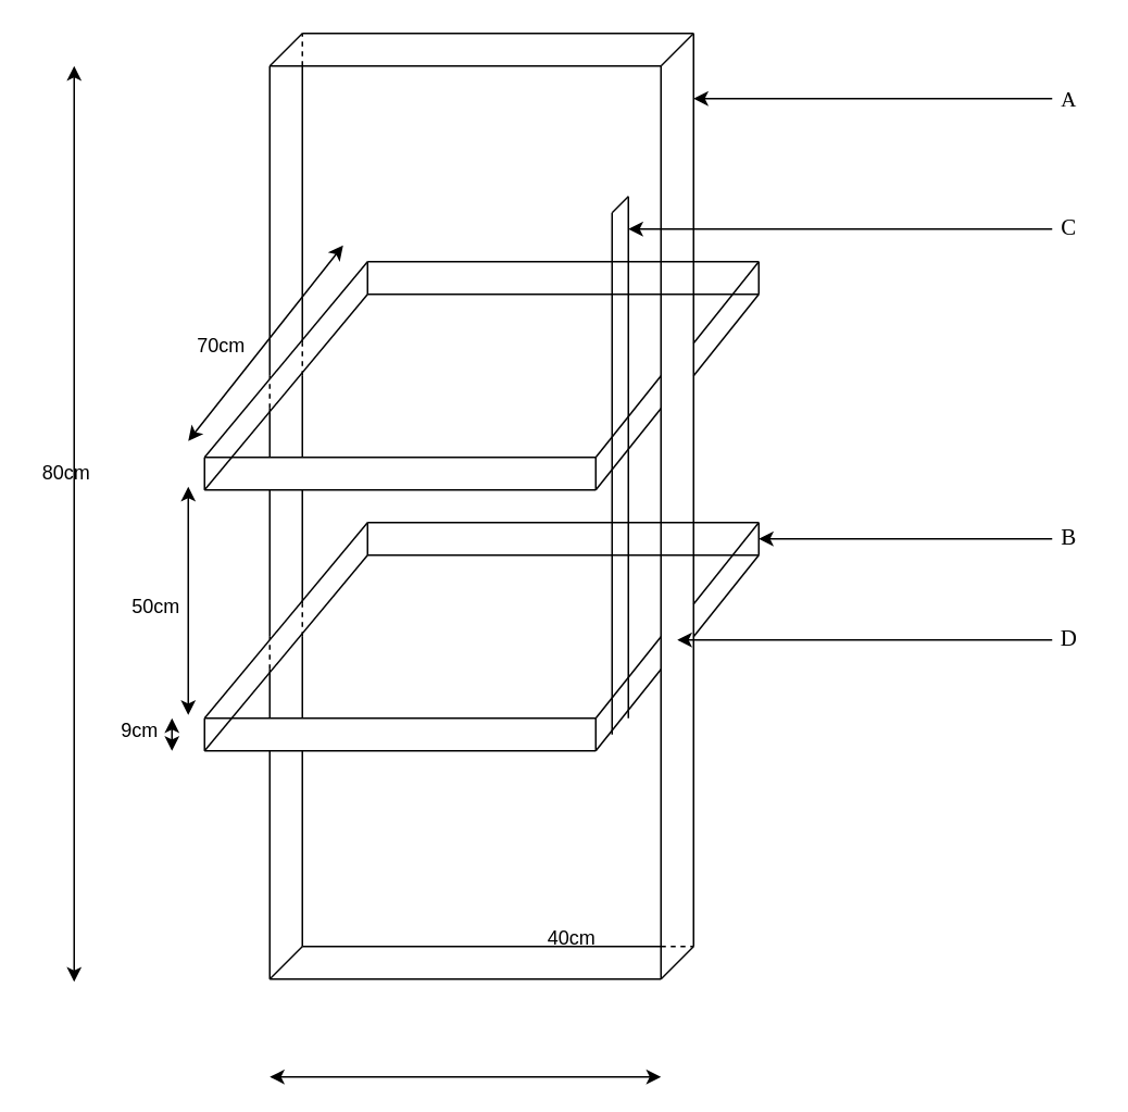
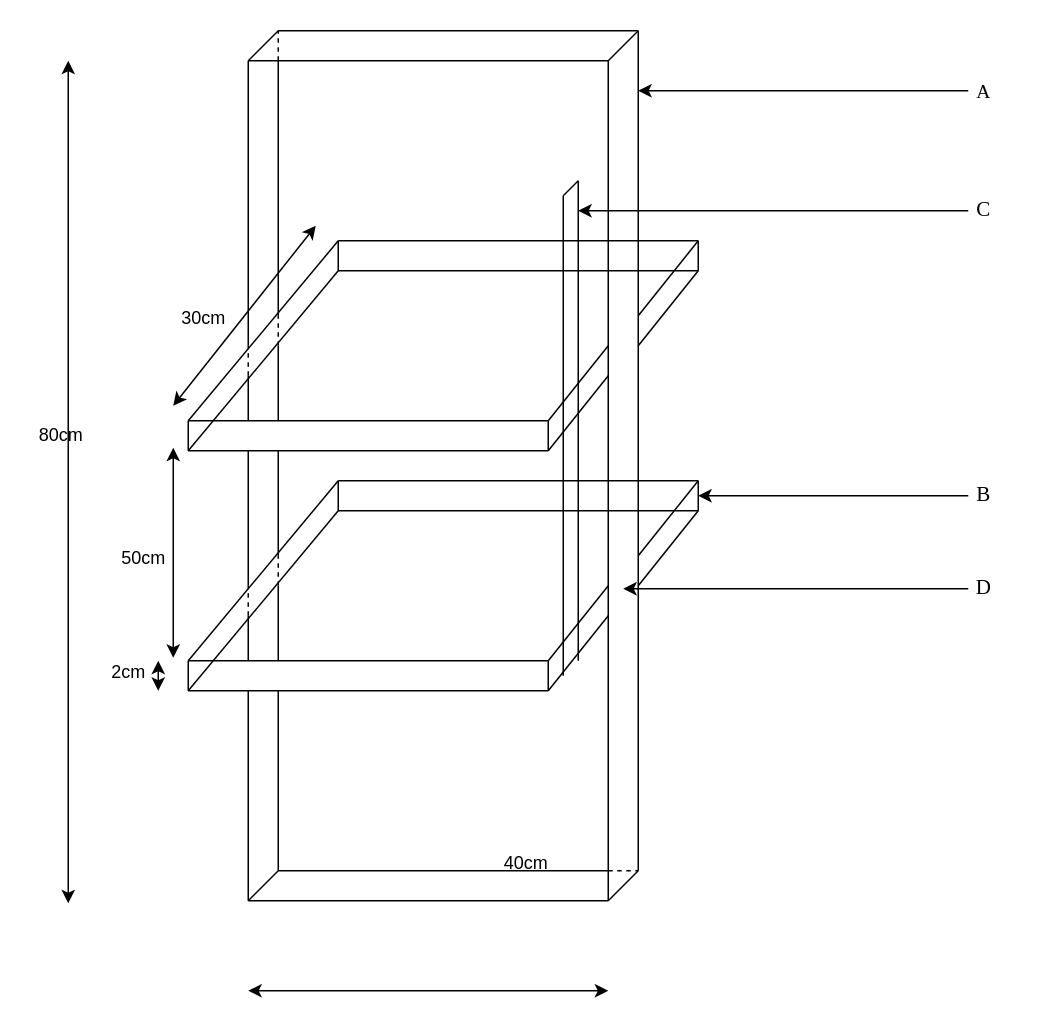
- <mxCell id="63" value="70cm" style="text;html=1;align=center;verticalAlign=middle;resizable=0;points=[];autosize=1;" vertex="1" parent="1"><mxGeometry x="115" y="202" width="40" height="20" as="geometry" /></mxCell>
+ <mxCell id="63" value="30cm" style="text;html=1;align=center;verticalAlign=middle;resizable=0;points=[];autosize=1;" vertex="1" parent="1"><mxGeometry x="115" y="202" width="40" height="20" as="geometry" /></mxCell>
- <mxCell id="74" value="9cm" style="text;html=1;align=center;verticalAlign=middle;resizable=0;points=[];autosize=1;" vertex="1" parent="1"><mxGeometry x="65" y="438" width="40" height="20" as="geometry" /></mxCell>
+ <mxCell id="74" value="2cm" style="text;html=1;align=center;verticalAlign=middle;resizable=0;points=[];autosize=1;" vertex="1" parent="1"><mxGeometry x="65" y="438" width="40" height="20" as="geometry" /></mxCell>
